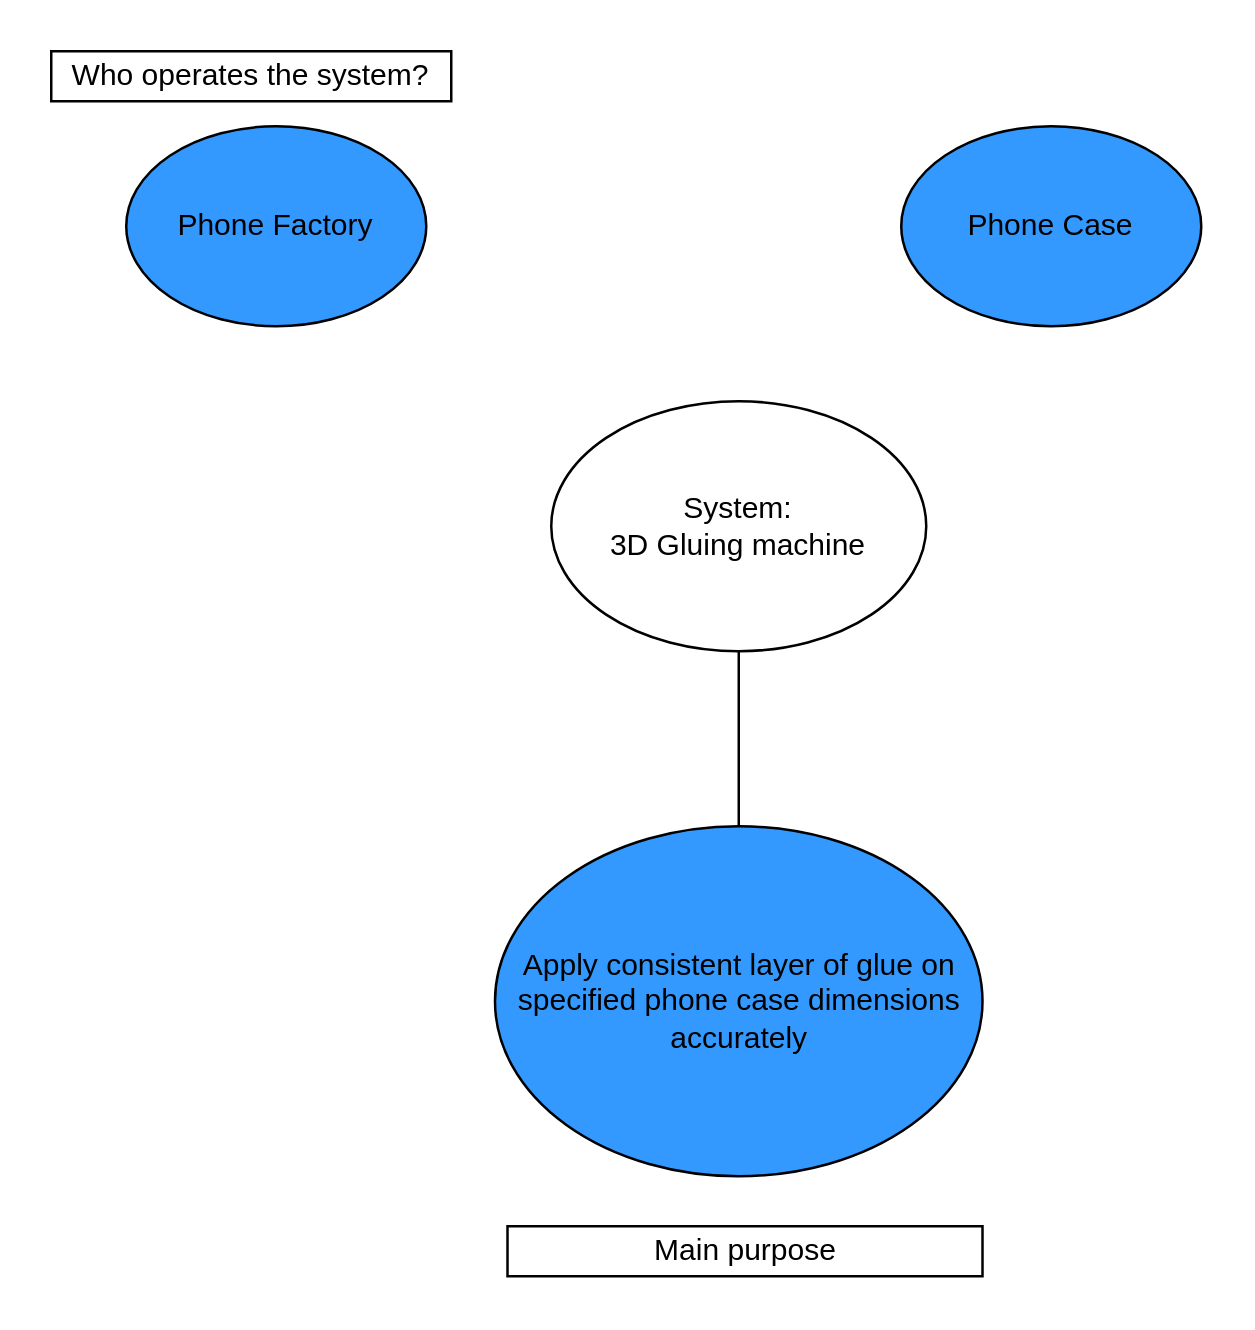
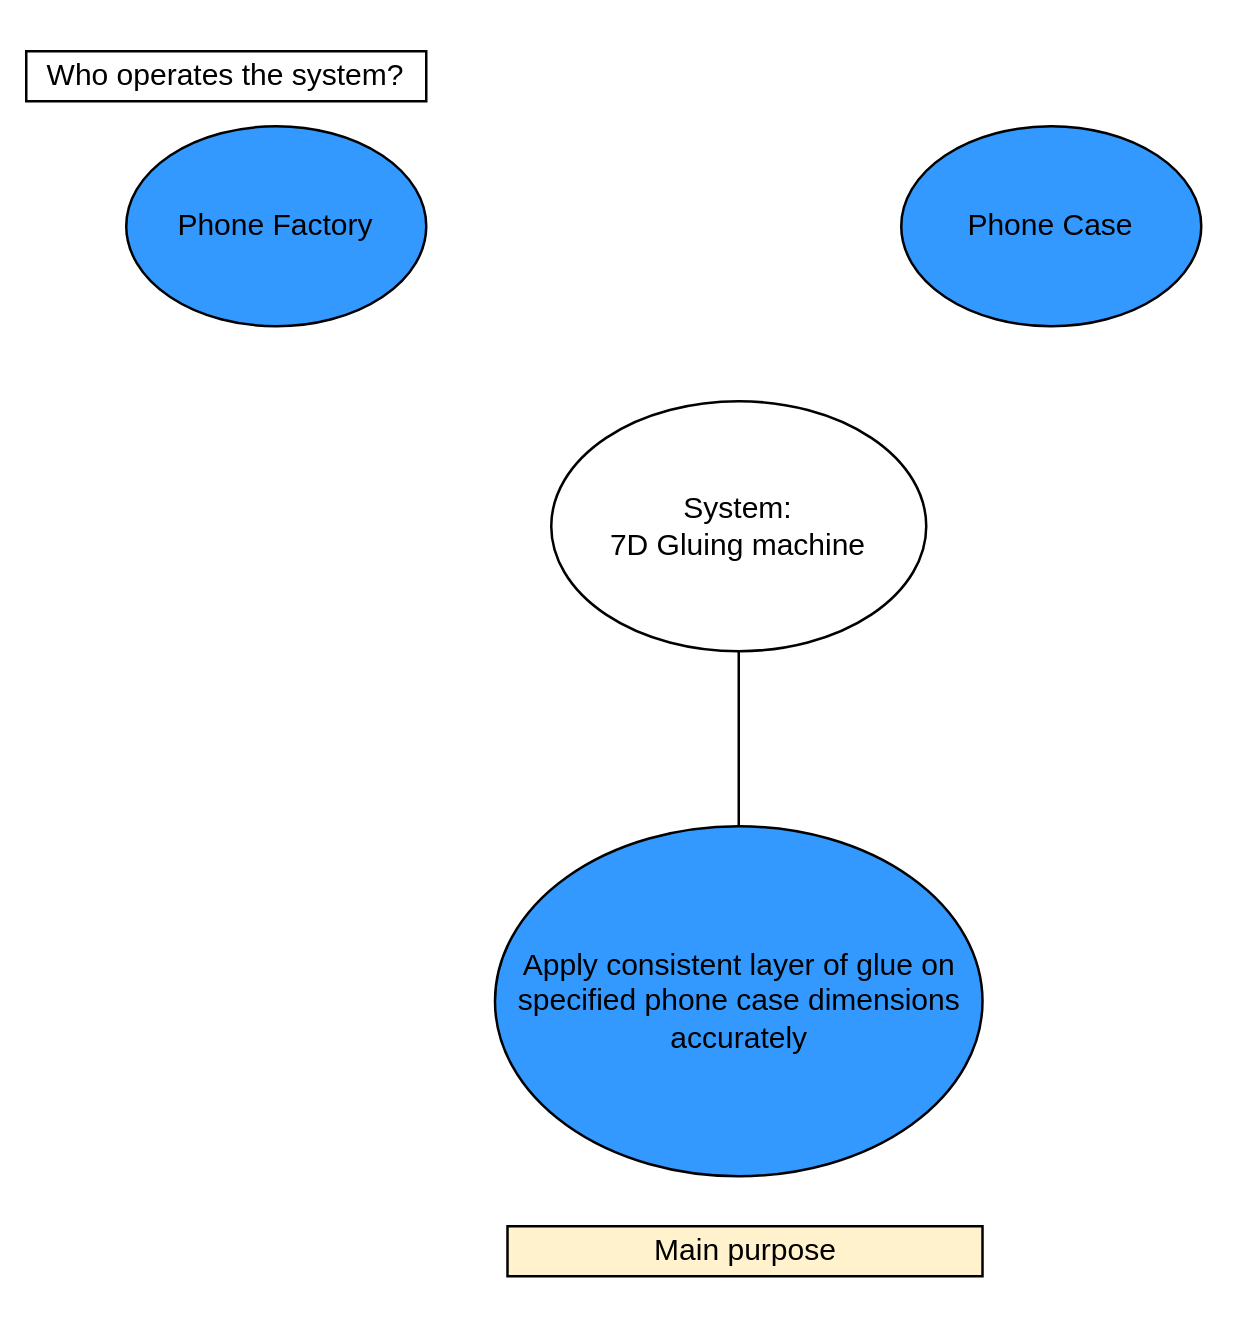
- <mxCell id="5" value="Who operates the system?" style="rounded=0;whiteSpace=wrap;html=1;" vertex="1" parent="1"><mxGeometry x="20" y="20" width="160" height="20" as="geometry" /></mxCell>
+ <mxCell id="5" value="Who operates the system?" style="rounded=0;whiteSpace=wrap;html=1;" vertex="1" parent="1"><mxGeometry x="10" y="20" width="160" height="20" as="geometry" /></mxCell>
- <mxCell id="7" value="System:&lt;div&gt;3D Gluing machine&lt;/div&gt;" style="ellipse;whiteSpace=wrap;html=1;fillColor=light-dark(#FFFFFF,var(--ge-dark-color, #121212));" vertex="1" parent="1"><mxGeometry x="220" y="160" width="150" height="100" as="geometry" /></mxCell>
+ <mxCell id="7" value="System:&lt;div&gt;7D Gluing machine&lt;/div&gt;" style="ellipse;whiteSpace=wrap;html=1;fillColor=light-dark(#FFFFFF,var(--ge-dark-color, #121212));" vertex="1" parent="1"><mxGeometry x="220" y="160" width="150" height="100" as="geometry" /></mxCell>
- <mxCell id="6" value="Main purpose" style="rounded=0;whiteSpace=wrap;html=1;" vertex="1" parent="1"><mxGeometry x="202.5" y="490" width="190" height="20" as="geometry" /></mxCell>
+ <mxCell id="6" value="Main purpose" style="rounded=0;whiteSpace=wrap;html=1;fillColor=#fff2cc;" vertex="1" parent="1"><mxGeometry x="202.5" y="490" width="190" height="20" as="geometry" /></mxCell>
